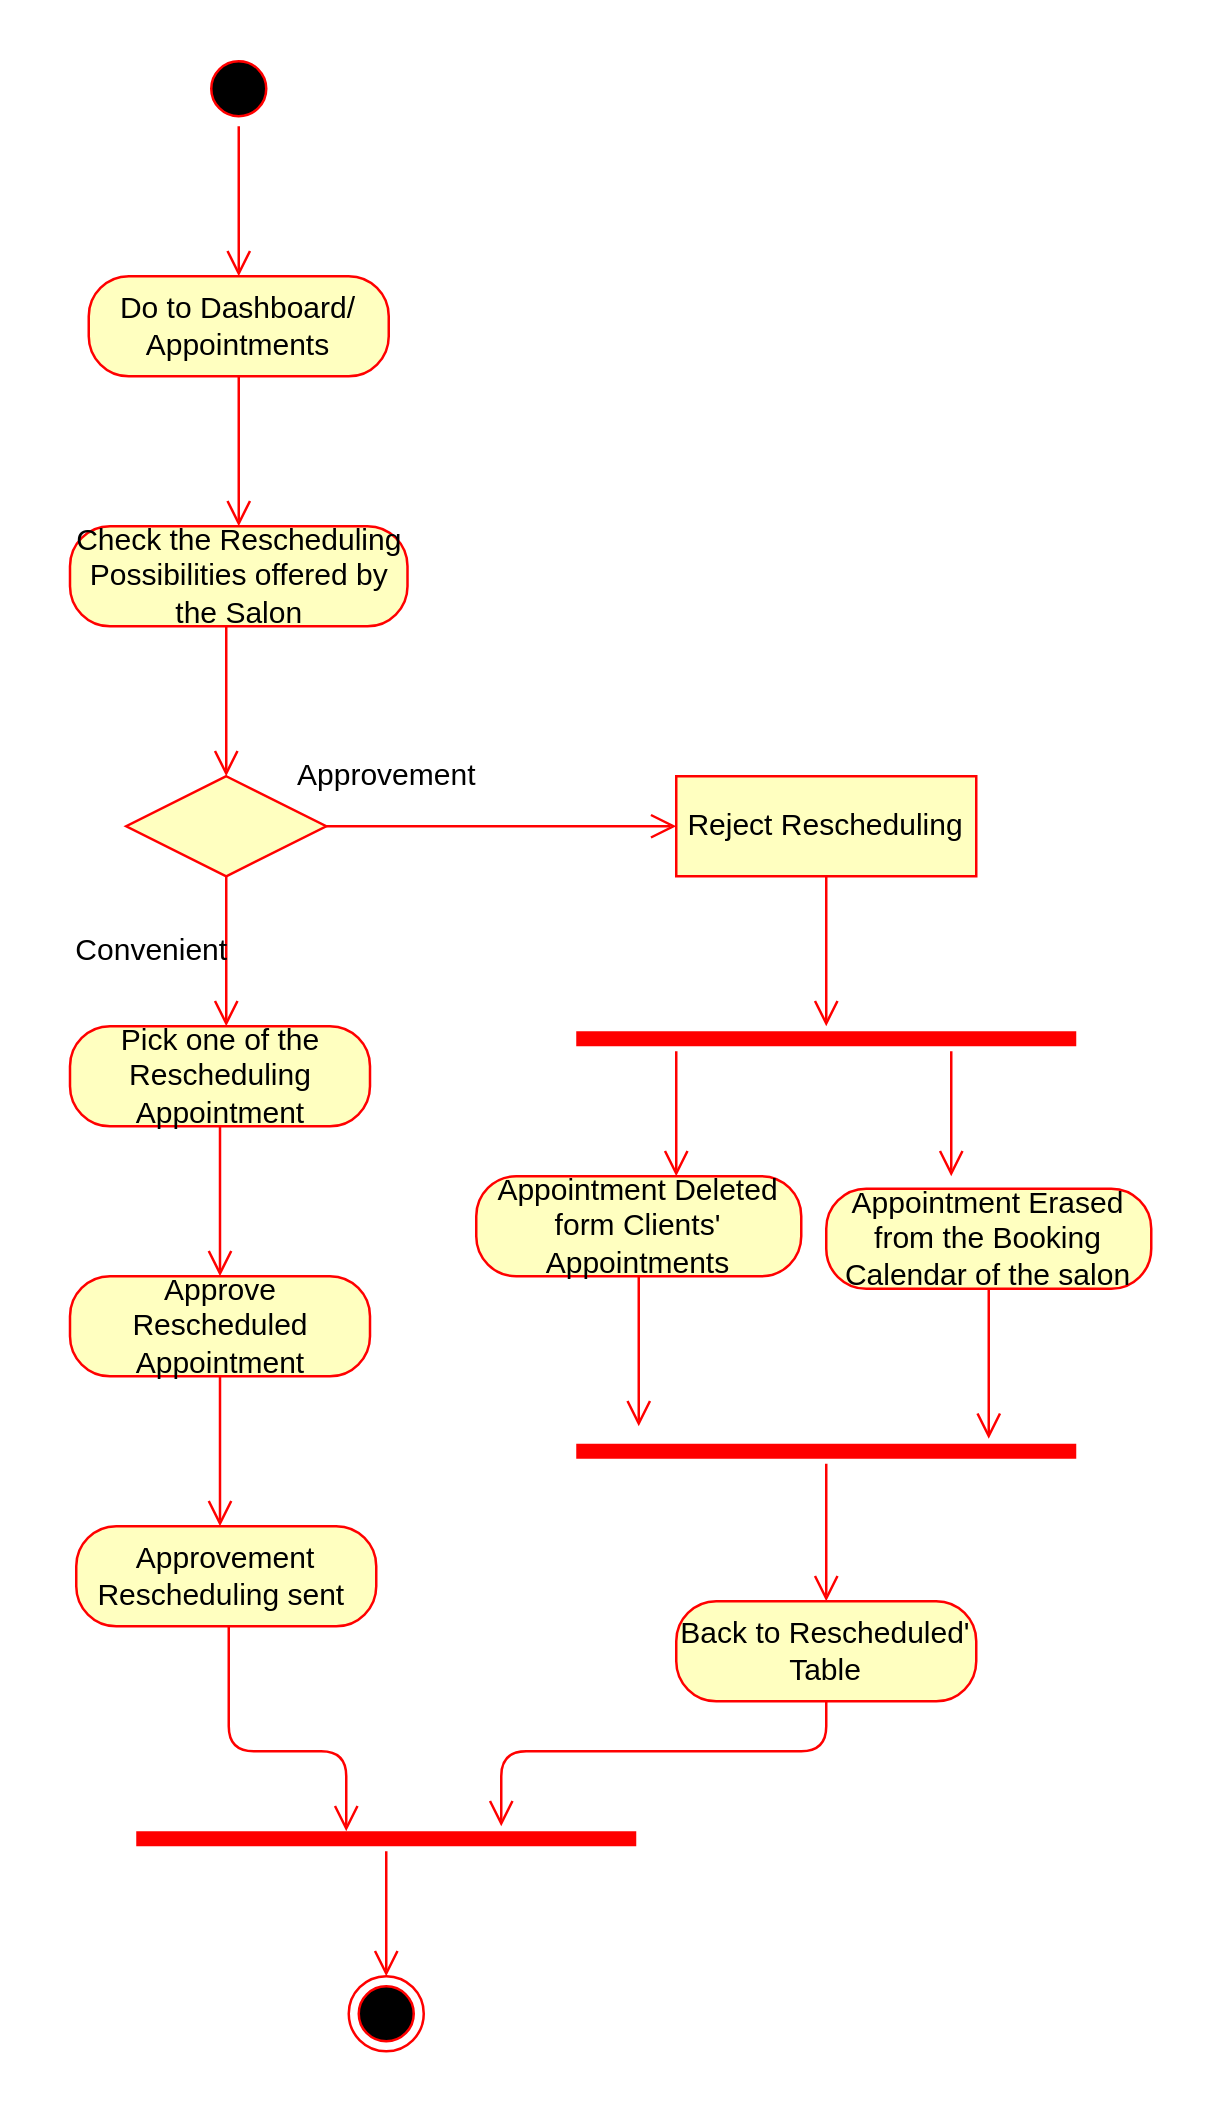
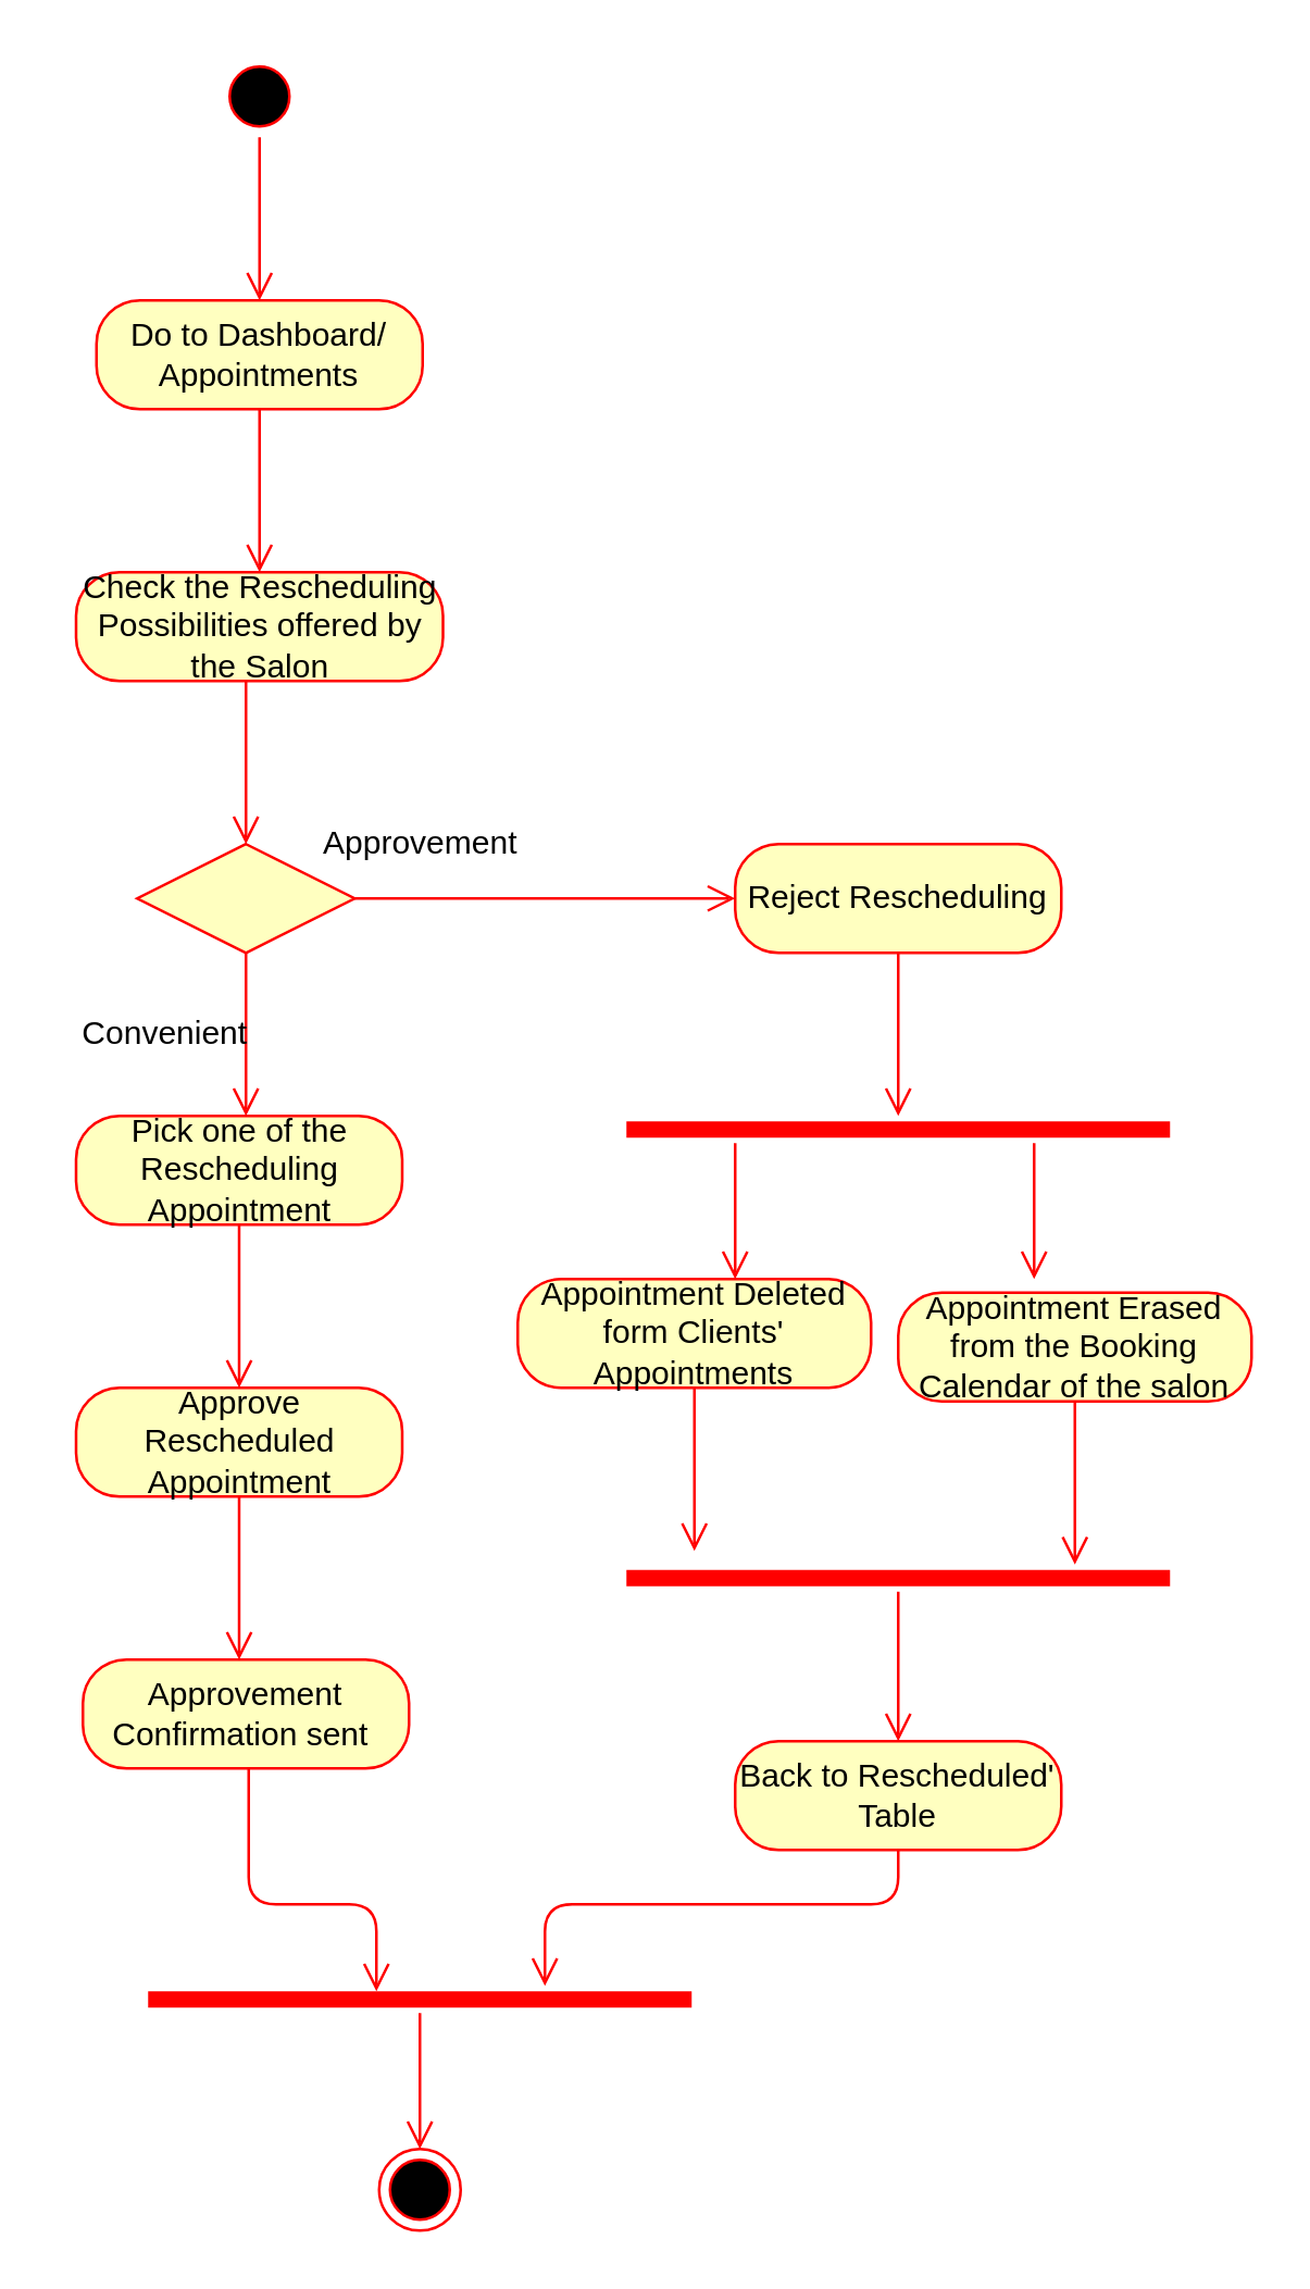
- <mxCell id="12" value="Reject Rescheduling" style="whiteSpace=wrap;html=1;arcSize=40;fontColor=#000000;fillColor=#ffffc0;strokeColor=#ff0000;rounded=0;" vertex="1" parent="1"><mxGeometry x="270" y="310" width="120" height="40" as="geometry" /></mxCell>
+ <mxCell id="12" value="Reject Rescheduling" style="rounded=1;whiteSpace=wrap;html=1;arcSize=40;fontColor=#000000;fillColor=#ffffc0;strokeColor=#ff0000;" vertex="1" parent="1"><mxGeometry x="270" y="310" width="120" height="40" as="geometry" /></mxCell>
- <mxCell id="32" value="Approvement Rescheduling sent&amp;nbsp;" style="rounded=1;whiteSpace=wrap;html=1;arcSize=40;fontColor=#000000;fillColor=#ffffc0;strokeColor=#ff0000;" vertex="1" parent="1"><mxGeometry x="30" y="610" width="120" height="40" as="geometry" /></mxCell>
+ <mxCell id="32" value="Approvement Confirmation sent&amp;nbsp;" style="rounded=1;whiteSpace=wrap;html=1;arcSize=40;fontColor=#000000;fillColor=#ffffc0;strokeColor=#ff0000;" vertex="1" parent="1"><mxGeometry x="30" y="610" width="120" height="40" as="geometry" /></mxCell>
